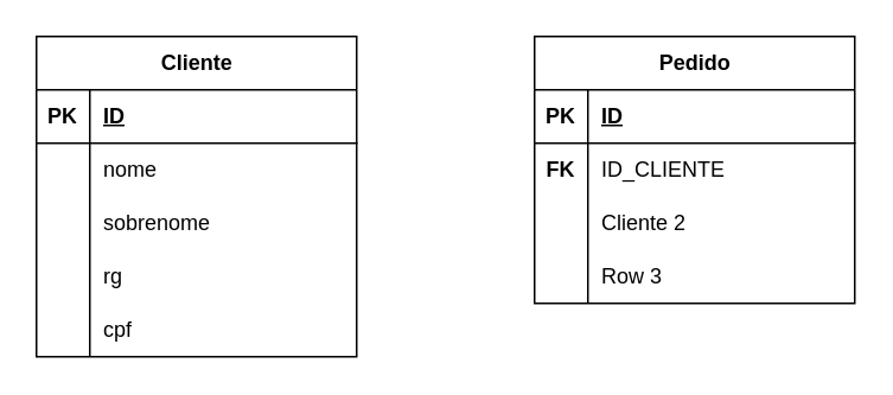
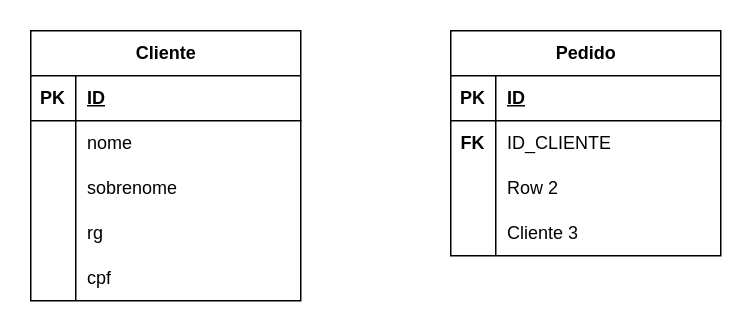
- <mxCell id="27" value="Cliente 2" style="shape=partialRectangle;connectable=0;fillColor=none;top=0;left=0;bottom=0;right=0;align=left;spacingLeft=6;overflow=hidden;whiteSpace=wrap;html=1;" vertex="1" parent="25"><mxGeometry x="30" width="150" height="30" as="geometry"><mxRectangle width="150" height="30" as="alternateBounds" /></mxGeometry></mxCell>
+ <mxCell id="27" value="Row 2" style="shape=partialRectangle;connectable=0;fillColor=none;top=0;left=0;bottom=0;right=0;align=left;spacingLeft=6;overflow=hidden;whiteSpace=wrap;html=1;" vertex="1" parent="25"><mxGeometry x="30" width="150" height="30" as="geometry"><mxRectangle width="150" height="30" as="alternateBounds" /></mxGeometry></mxCell>
- <mxCell id="30" value="Row 3" style="shape=partialRectangle;connectable=0;fillColor=none;top=0;left=0;bottom=0;right=0;align=left;spacingLeft=6;overflow=hidden;whiteSpace=wrap;html=1;" vertex="1" parent="28"><mxGeometry x="30" width="150" height="30" as="geometry"><mxRectangle width="150" height="30" as="alternateBounds" /></mxGeometry></mxCell>
+ <mxCell id="30" value="Cliente 3" style="shape=partialRectangle;connectable=0;fillColor=none;top=0;left=0;bottom=0;right=0;align=left;spacingLeft=6;overflow=hidden;whiteSpace=wrap;html=1;" vertex="1" parent="28"><mxGeometry x="30" width="150" height="30" as="geometry"><mxRectangle width="150" height="30" as="alternateBounds" /></mxGeometry></mxCell>
